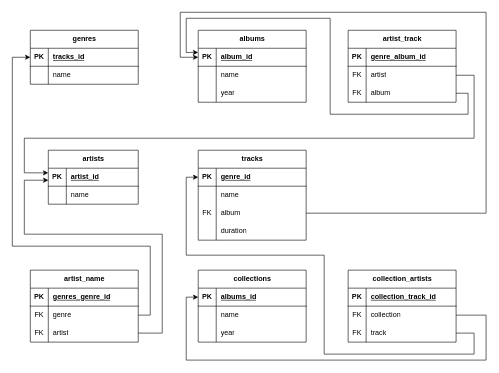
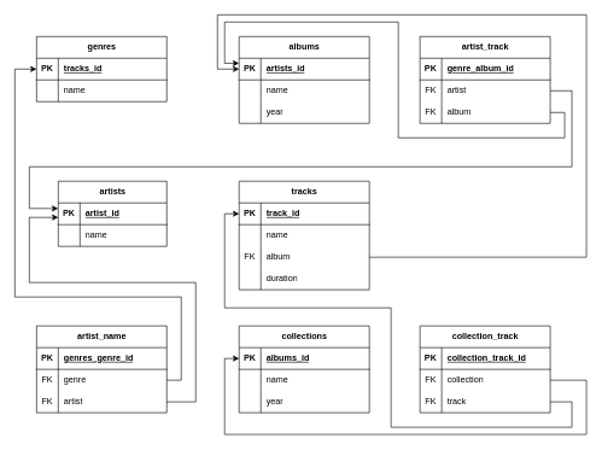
- <mxCell id="12" value="album_id" style="shape=partialRectangle;connectable=0;fillColor=none;top=0;left=0;bottom=0;right=0;align=left;spacingLeft=6;fontStyle=5;overflow=hidden;whiteSpace=wrap;html=1;" vertex="1" parent="10"><mxGeometry x="30" width="150" height="30" as="geometry"><mxRectangle width="150" height="30" as="alternateBounds" /></mxGeometry></mxCell>
+ <mxCell id="12" value="artists_id" style="shape=partialRectangle;connectable=0;fillColor=none;top=0;left=0;bottom=0;right=0;align=left;spacingLeft=6;fontStyle=5;overflow=hidden;whiteSpace=wrap;html=1;" vertex="1" parent="10"><mxGeometry x="30" width="150" height="30" as="geometry"><mxRectangle width="150" height="30" as="alternateBounds" /></mxGeometry></mxCell>
- <mxCell id="29" value="genre_id" style="shape=partialRectangle;connectable=0;fillColor=none;top=0;left=0;bottom=0;right=0;align=left;spacingLeft=6;fontStyle=5;overflow=hidden;whiteSpace=wrap;html=1;" vertex="1" parent="27"><mxGeometry x="30" width="150" height="30" as="geometry"><mxRectangle width="150" height="30" as="alternateBounds" /></mxGeometry></mxCell>
+ <mxCell id="29" value="track_id" style="shape=partialRectangle;connectable=0;fillColor=none;top=0;left=0;bottom=0;right=0;align=left;spacingLeft=6;fontStyle=5;overflow=hidden;whiteSpace=wrap;html=1;" vertex="1" parent="27"><mxGeometry x="30" width="150" height="30" as="geometry"><mxRectangle width="150" height="30" as="alternateBounds" /></mxGeometry></mxCell>
- <mxCell id="74" value="collection_artists" style="shape=table;startSize=30;container=1;collapsible=1;childLayout=tableLayout;fixedRows=1;rowLines=0;fontStyle=1;align=center;resizeLast=1;html=1;" vertex="1" parent="1"><mxGeometry x="580" y="450" width="180" height="120" as="geometry" /></mxCell>
+ <mxCell id="74" value="collection_track" style="shape=table;startSize=30;container=1;collapsible=1;childLayout=tableLayout;fixedRows=1;rowLines=0;fontStyle=1;align=center;resizeLast=1;html=1;" vertex="1" parent="1"><mxGeometry x="580" y="450" width="180" height="120" as="geometry" /></mxCell>
